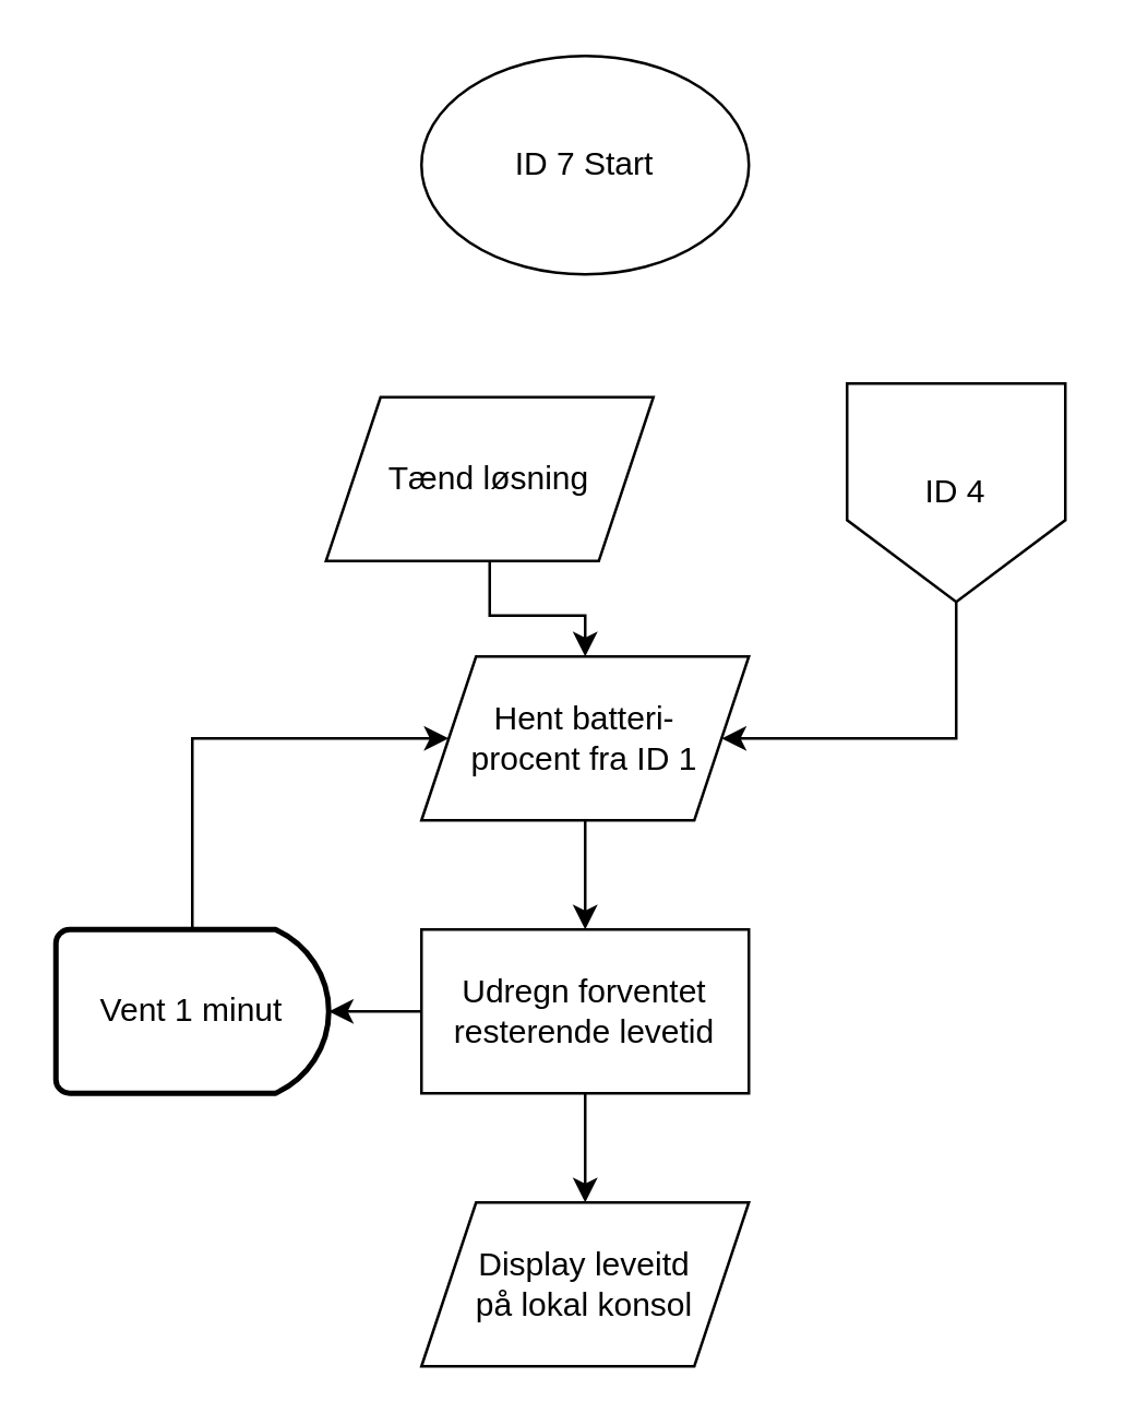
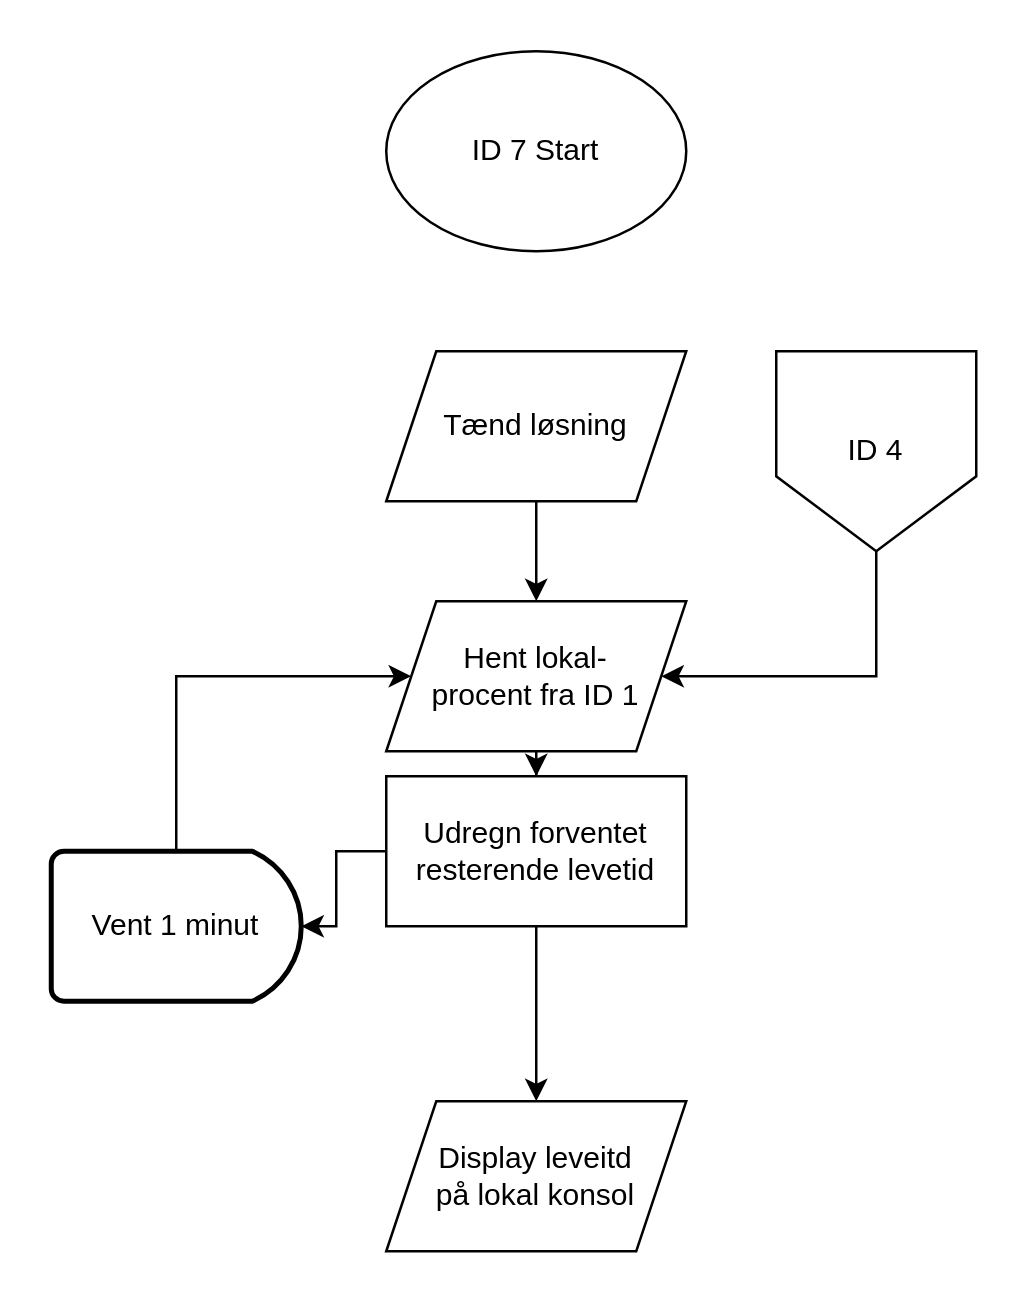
- <mxCell id="4" value="&lt;div&gt;Tænd løsning&lt;br&gt;&lt;/div&gt;" style="shape=parallelogram;perimeter=parallelogramPerimeter;whiteSpace=wrap;html=1;fixedSize=1;" vertex="1" parent="1"><mxGeometry x="119" y="145" width="120" height="60" as="geometry" /></mxCell>
+ <mxCell id="4" value="&lt;div&gt;Tænd løsning&lt;br&gt;&lt;/div&gt;" style="shape=parallelogram;perimeter=parallelogramPerimeter;whiteSpace=wrap;html=1;fixedSize=1;" vertex="1" parent="1"><mxGeometry x="154" y="140" width="120" height="60" as="geometry" /></mxCell>
- <mxCell id="6" value="&lt;div&gt;Hent batteri-&lt;/div&gt;&lt;div&gt;procent fra ID 1&lt;br&gt;&lt;/div&gt;" style="shape=parallelogram;perimeter=parallelogramPerimeter;whiteSpace=wrap;html=1;fixedSize=1;" vertex="1" parent="1"><mxGeometry x="154" y="240" width="120" height="60" as="geometry" /></mxCell>
+ <mxCell id="6" value="&lt;div&gt;Hent lokal-&lt;/div&gt;&lt;div&gt;procent fra ID 1&lt;br&gt;&lt;/div&gt;" style="shape=parallelogram;perimeter=parallelogramPerimeter;whiteSpace=wrap;html=1;fixedSize=1;" vertex="1" parent="1"><mxGeometry x="154" y="240" width="120" height="60" as="geometry" /></mxCell>
- <mxCell id="11" value="Udregn forventet resterende levetid" style="rounded=0;whiteSpace=wrap;html=1;" vertex="1" parent="1"><mxGeometry x="154" y="340" width="120" height="60" as="geometry" /></mxCell>
+ <mxCell id="11" value="Udregn forventet resterende levetid" style="rounded=0;whiteSpace=wrap;html=1;" vertex="1" parent="1"><mxGeometry x="154" y="310" width="120" height="60" as="geometry" /></mxCell>
